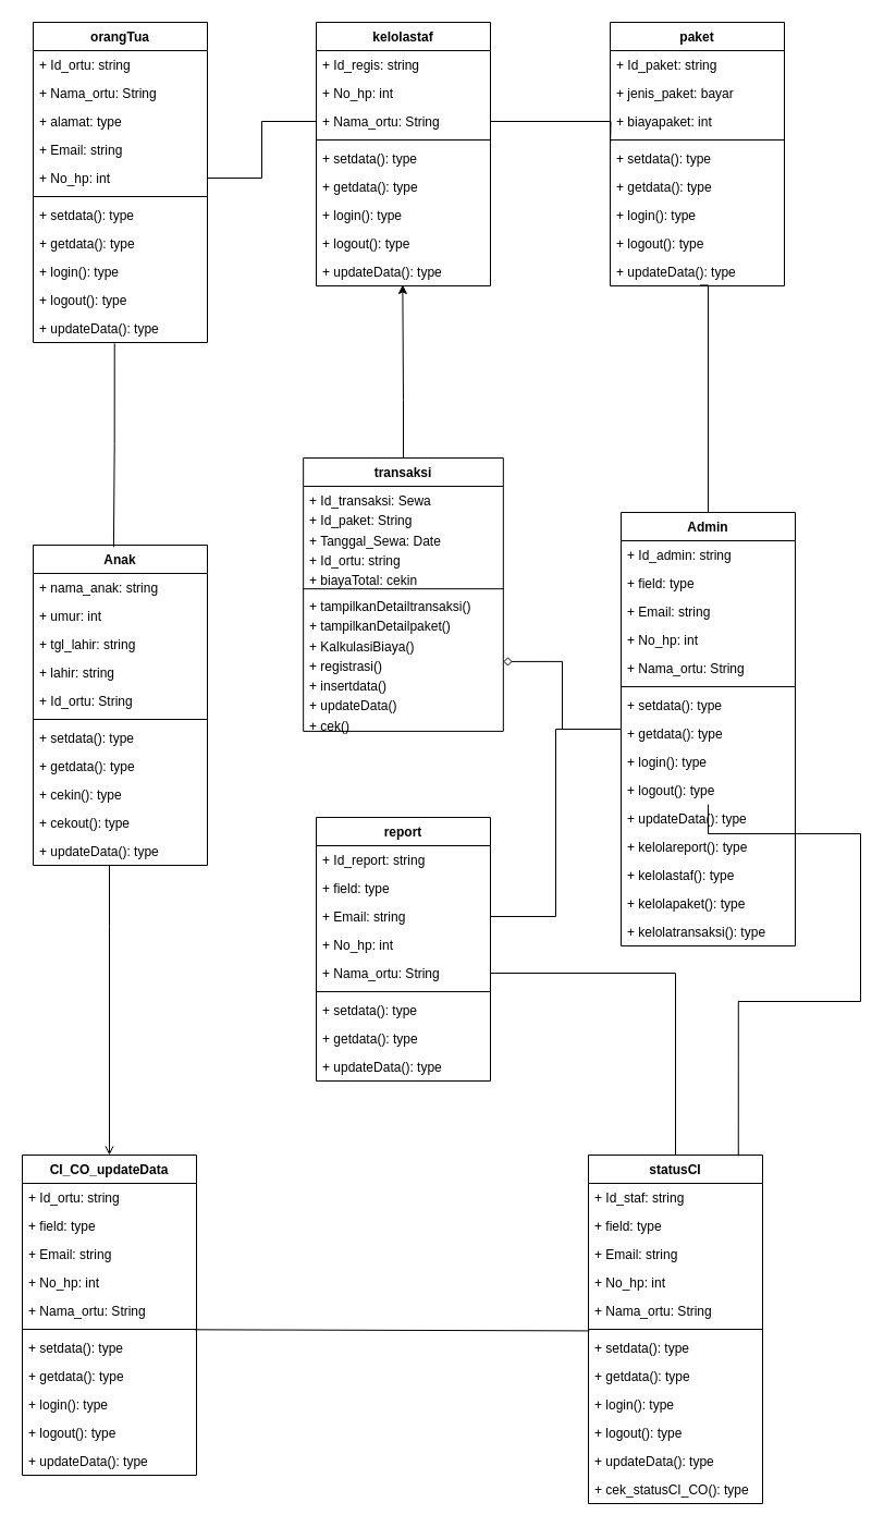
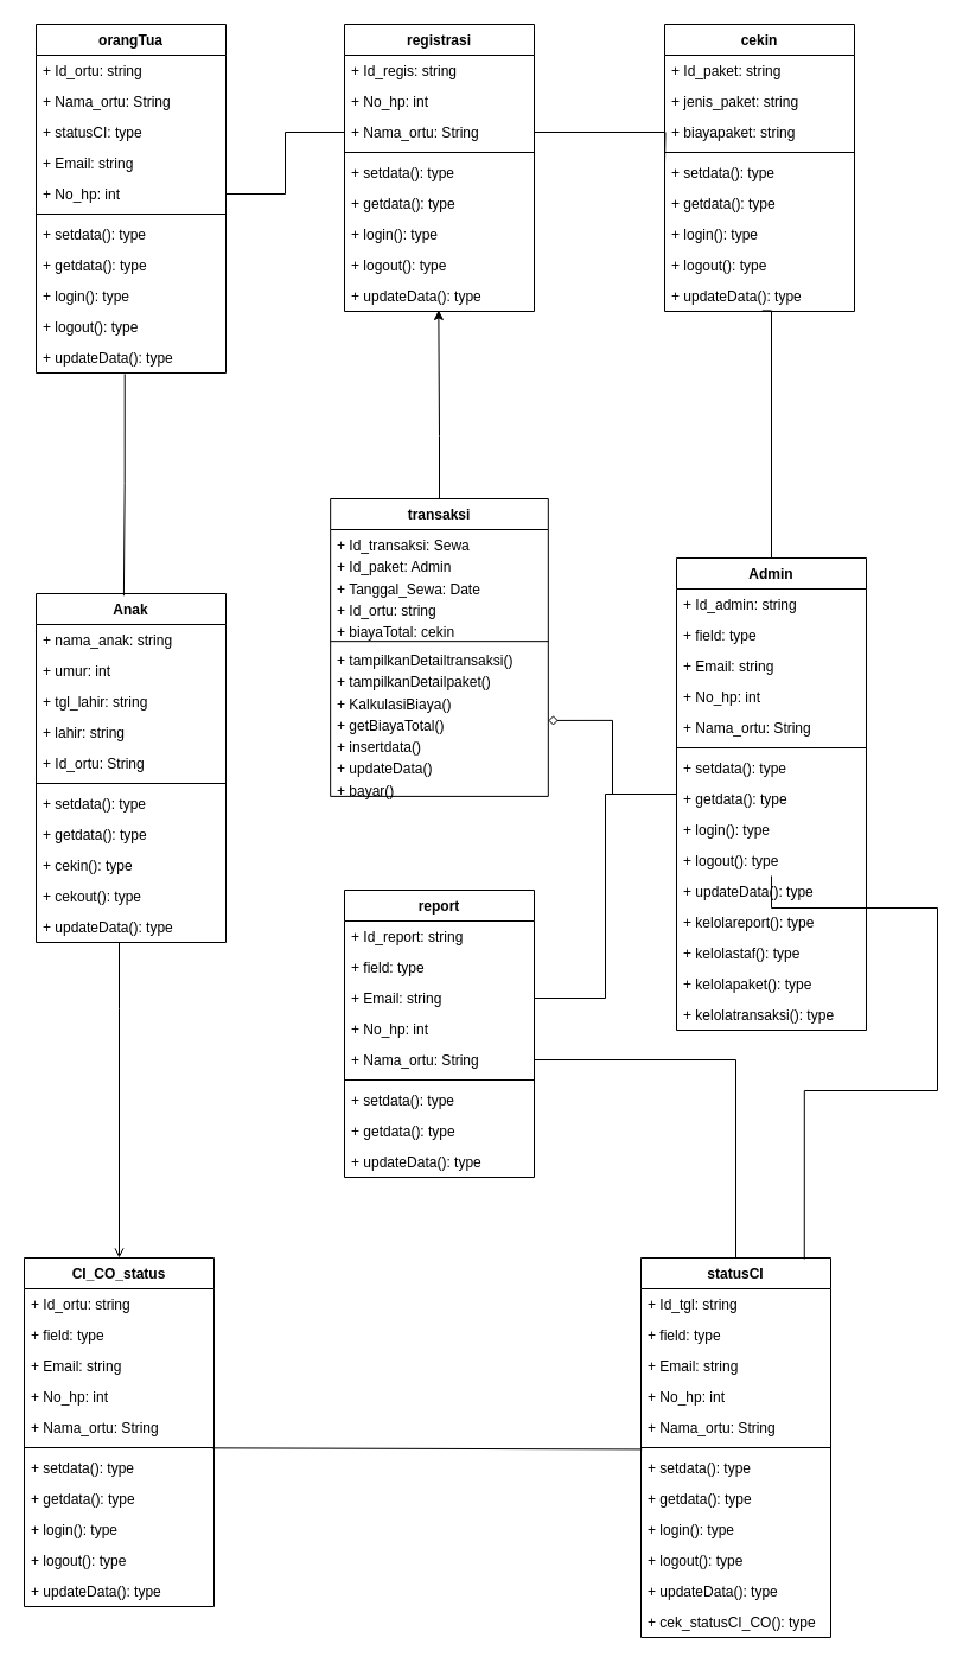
- <mxCell id="24" value="kelolastaf&lt;div&gt;&lt;br&gt;&lt;/div&gt;" style="swimlane;fontStyle=1;align=center;verticalAlign=top;childLayout=stackLayout;horizontal=1;startSize=26;horizontalStack=0;resizeParent=1;resizeParentMax=0;resizeLast=0;collapsible=1;marginBottom=0;whiteSpace=wrap;html=1;" vertex="1" parent="1"><mxGeometry x="290" y="20" width="160" height="242" as="geometry" /></mxCell>
+ <mxCell id="24" value="registrasi&lt;div&gt;&lt;br&gt;&lt;/div&gt;" style="swimlane;fontStyle=1;align=center;verticalAlign=top;childLayout=stackLayout;horizontal=1;startSize=26;horizontalStack=0;resizeParent=1;resizeParentMax=0;resizeLast=0;collapsible=1;marginBottom=0;whiteSpace=wrap;html=1;" vertex="1" parent="1"><mxGeometry x="290" y="20" width="160" height="242" as="geometry" /></mxCell>
- <mxCell id="14" value="paket" style="swimlane;fontStyle=1;align=center;verticalAlign=top;childLayout=stackLayout;horizontal=1;startSize=26;horizontalStack=0;resizeParent=1;resizeParentMax=0;resizeLast=0;collapsible=1;marginBottom=0;whiteSpace=wrap;html=1;" vertex="1" parent="1"><mxGeometry x="560" y="20" width="160" height="242" as="geometry" /></mxCell>
+ <mxCell id="14" value="cekin" style="swimlane;fontStyle=1;align=center;verticalAlign=top;childLayout=stackLayout;horizontal=1;startSize=26;horizontalStack=0;resizeParent=1;resizeParentMax=0;resizeLast=0;collapsible=1;marginBottom=0;whiteSpace=wrap;html=1;" vertex="1" parent="1"><mxGeometry x="560" y="20" width="160" height="242" as="geometry" /></mxCell>
- <mxCell id="16" value="+ jenis_paket: bayar" style="text;strokeColor=none;fillColor=none;align=left;verticalAlign=top;spacingLeft=4;spacingRight=4;overflow=hidden;rotatable=0;points=[[0,0.5],[1,0.5]];portConstraint=eastwest;whiteSpace=wrap;html=1;" vertex="1" parent="14"><mxGeometry y="52" width="160" height="26" as="geometry" /></mxCell>
+ <mxCell id="16" value="+ jenis_paket: string" style="text;strokeColor=none;fillColor=none;align=left;verticalAlign=top;spacingLeft=4;spacingRight=4;overflow=hidden;rotatable=0;points=[[0,0.5],[1,0.5]];portConstraint=eastwest;whiteSpace=wrap;html=1;" vertex="1" parent="14"><mxGeometry y="52" width="160" height="26" as="geometry" /></mxCell>
- <mxCell id="5" value="+ alamat: type" style="text;strokeColor=none;fillColor=none;align=left;verticalAlign=top;spacingLeft=4;spacingRight=4;overflow=hidden;rotatable=0;points=[[0,0.5],[1,0.5]];portConstraint=eastwest;whiteSpace=wrap;html=1;" vertex="1" parent="2"><mxGeometry y="78" width="160" height="26" as="geometry" /></mxCell>
+ <mxCell id="5" value="+ statusCI: type" style="text;strokeColor=none;fillColor=none;align=left;verticalAlign=top;spacingLeft=4;spacingRight=4;overflow=hidden;rotatable=0;points=[[0,0.5],[1,0.5]];portConstraint=eastwest;whiteSpace=wrap;html=1;" vertex="1" parent="2"><mxGeometry y="78" width="160" height="26" as="geometry" /></mxCell>
- <mxCell id="17" value="+ biayapaket: int" style="text;strokeColor=none;fillColor=none;align=left;verticalAlign=top;spacingLeft=4;spacingRight=4;overflow=hidden;rotatable=0;points=[[0,0.5],[1,0.5]];portConstraint=eastwest;whiteSpace=wrap;html=1;" vertex="1" parent="14"><mxGeometry y="78" width="160" height="26" as="geometry" /></mxCell>
+ <mxCell id="17" value="+ biayapaket: string" style="text;strokeColor=none;fillColor=none;align=left;verticalAlign=top;spacingLeft=4;spacingRight=4;overflow=hidden;rotatable=0;points=[[0,0.5],[1,0.5]];portConstraint=eastwest;whiteSpace=wrap;html=1;" vertex="1" parent="14"><mxGeometry y="78" width="160" height="26" as="geometry" /></mxCell>
- <mxCell id="90" value="+ Id_paket: String" style="text;strokeColor=none;fillColor=none;align=left;verticalAlign=top;spacingLeft=4;spacingRight=4;overflow=hidden;rotatable=0;points=[[0,0.5],[1,0.5]];portConstraint=eastwest;whiteSpace=wrap;html=1;" vertex="1" parent="88"><mxGeometry y="44.273" width="183.65" height="18.273" as="geometry" /></mxCell>
+ <mxCell id="90" value="+ Id_paket: Admin" style="text;strokeColor=none;fillColor=none;align=left;verticalAlign=top;spacingLeft=4;spacingRight=4;overflow=hidden;rotatable=0;points=[[0,0.5],[1,0.5]];portConstraint=eastwest;whiteSpace=wrap;html=1;" vertex="1" parent="88"><mxGeometry y="44.273" width="183.65" height="18.273" as="geometry" /></mxCell>
- <mxCell id="98" value="+ registrasi()" style="text;strokeColor=none;fillColor=none;align=left;verticalAlign=top;spacingLeft=4;spacingRight=4;overflow=hidden;rotatable=0;points=[[0,0.5],[1,0.5]];portConstraint=eastwest;whiteSpace=wrap;html=1;" vertex="1" parent="88"><mxGeometry y="177.807" width="183.65" height="18.273" as="geometry" /></mxCell>
+ <mxCell id="98" value="+ getBiayaTotal()" style="text;strokeColor=none;fillColor=none;align=left;verticalAlign=top;spacingLeft=4;spacingRight=4;overflow=hidden;rotatable=0;points=[[0,0.5],[1,0.5]];portConstraint=eastwest;whiteSpace=wrap;html=1;" vertex="1" parent="88"><mxGeometry y="177.807" width="183.65" height="18.273" as="geometry" /></mxCell>
- <mxCell id="101" value="+ cek()" style="text;strokeColor=none;fillColor=none;align=left;verticalAlign=top;spacingLeft=4;spacingRight=4;overflow=hidden;rotatable=0;points=[[0,0.5],[1,0.5]];portConstraint=eastwest;whiteSpace=wrap;html=1;" vertex="1" parent="88"><mxGeometry y="232.627" width="183.65" height="18.273" as="geometry" /></mxCell>
+ <mxCell id="101" value="+ bayar()" style="text;strokeColor=none;fillColor=none;align=left;verticalAlign=top;spacingLeft=4;spacingRight=4;overflow=hidden;rotatable=0;points=[[0,0.5],[1,0.5]];portConstraint=eastwest;whiteSpace=wrap;html=1;" vertex="1" parent="88"><mxGeometry y="232.627" width="183.65" height="18.273" as="geometry" /></mxCell>
- <mxCell id="74" value="&lt;div&gt;CI_CO_updateData&lt;/div&gt;" style="swimlane;fontStyle=1;align=center;verticalAlign=top;childLayout=stackLayout;horizontal=1;startSize=26;horizontalStack=0;resizeParent=1;resizeParentMax=0;resizeLast=0;collapsible=1;marginBottom=0;whiteSpace=wrap;html=1;" vertex="1" parent="1"><mxGeometry x="20" y="1060" width="160" height="294" as="geometry" /></mxCell>
+ <mxCell id="74" value="&lt;div&gt;CI_CO_status&lt;/div&gt;" style="swimlane;fontStyle=1;align=center;verticalAlign=top;childLayout=stackLayout;horizontal=1;startSize=26;horizontalStack=0;resizeParent=1;resizeParentMax=0;resizeLast=0;collapsible=1;marginBottom=0;whiteSpace=wrap;html=1;" vertex="1" parent="1"><mxGeometry x="20" y="1060" width="160" height="294" as="geometry" /></mxCell>
- <mxCell id="49" value="+ Id_staf: string" style="text;strokeColor=none;fillColor=none;align=left;verticalAlign=top;spacingLeft=4;spacingRight=4;overflow=hidden;rotatable=0;points=[[0,0.5],[1,0.5]];portConstraint=eastwest;whiteSpace=wrap;html=1;" vertex="1" parent="48"><mxGeometry y="26" width="160" height="26" as="geometry" /></mxCell>
+ <mxCell id="49" value="+ Id_tgl: string" style="text;strokeColor=none;fillColor=none;align=left;verticalAlign=top;spacingLeft=4;spacingRight=4;overflow=hidden;rotatable=0;points=[[0,0.5],[1,0.5]];portConstraint=eastwest;whiteSpace=wrap;html=1;" vertex="1" parent="48"><mxGeometry y="26" width="160" height="26" as="geometry" /></mxCell>
